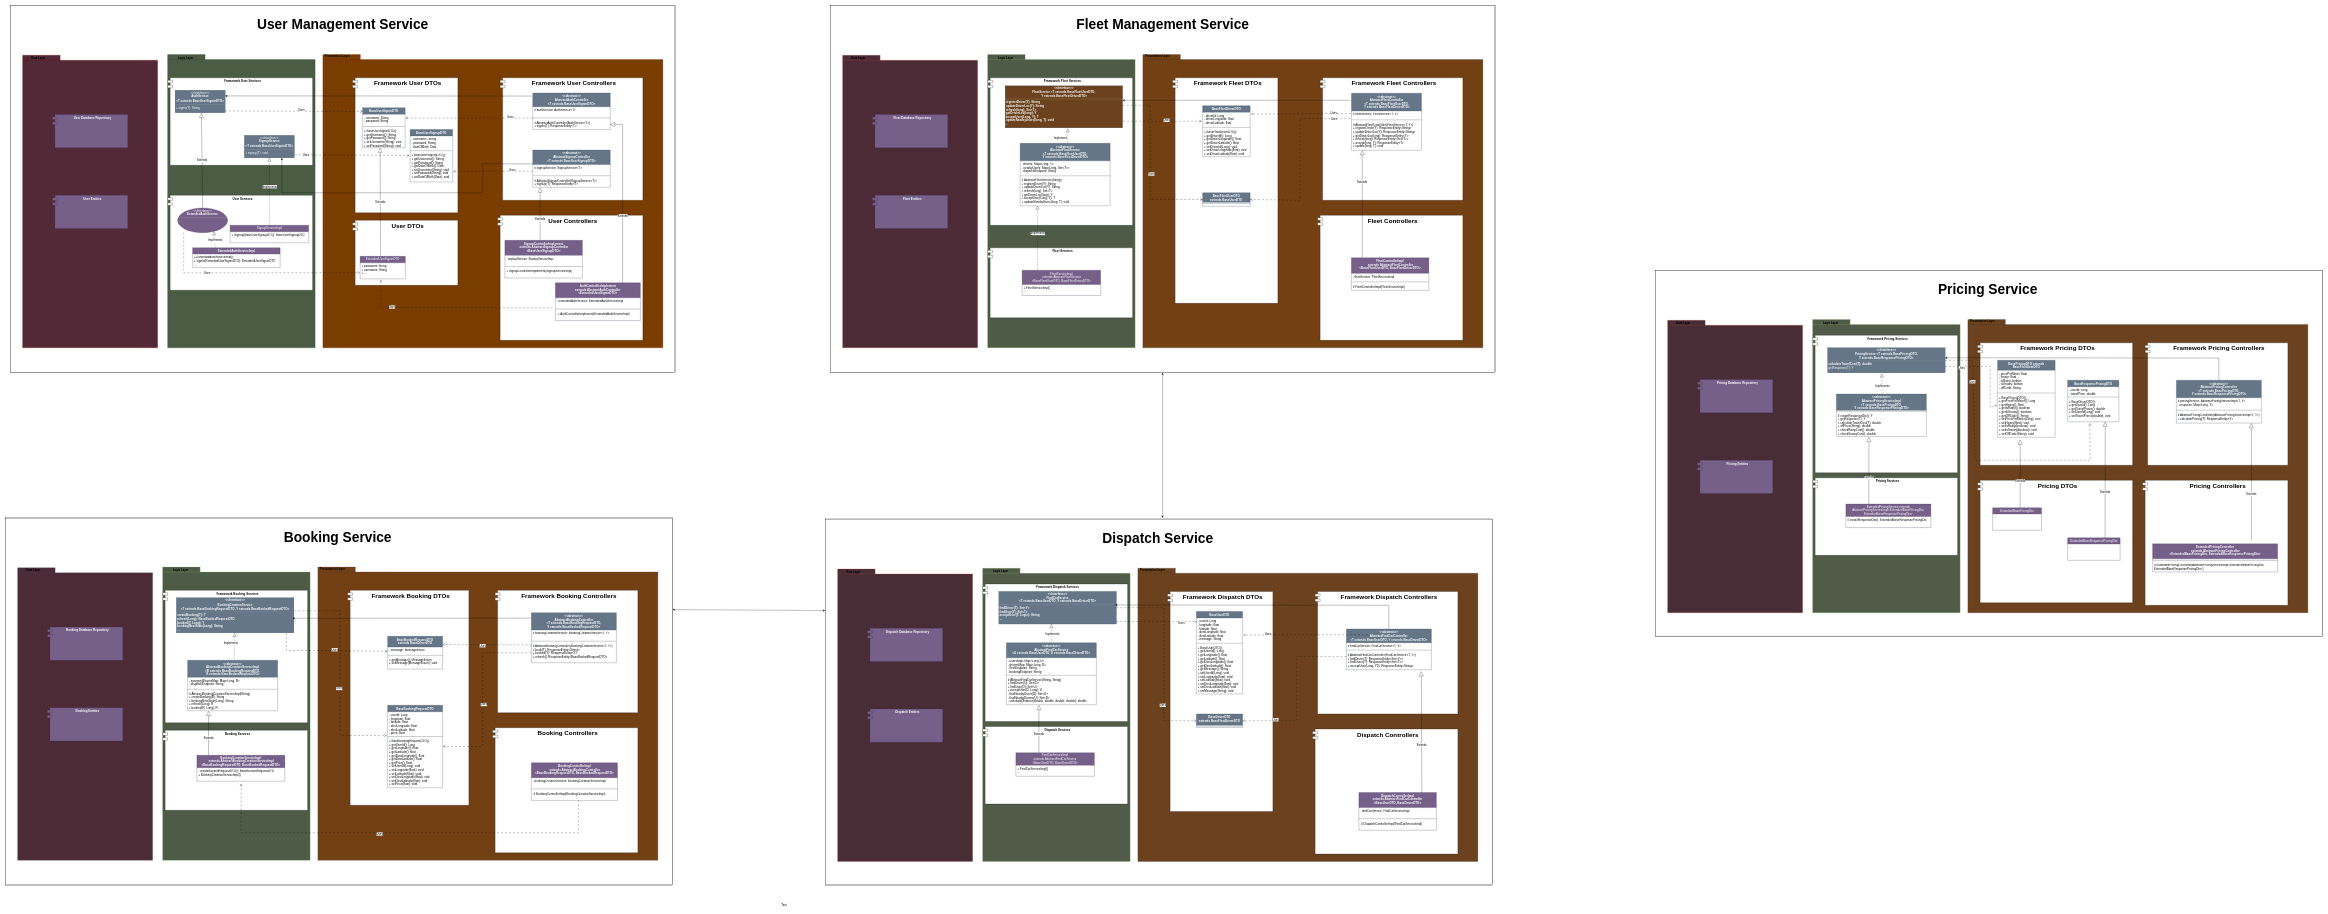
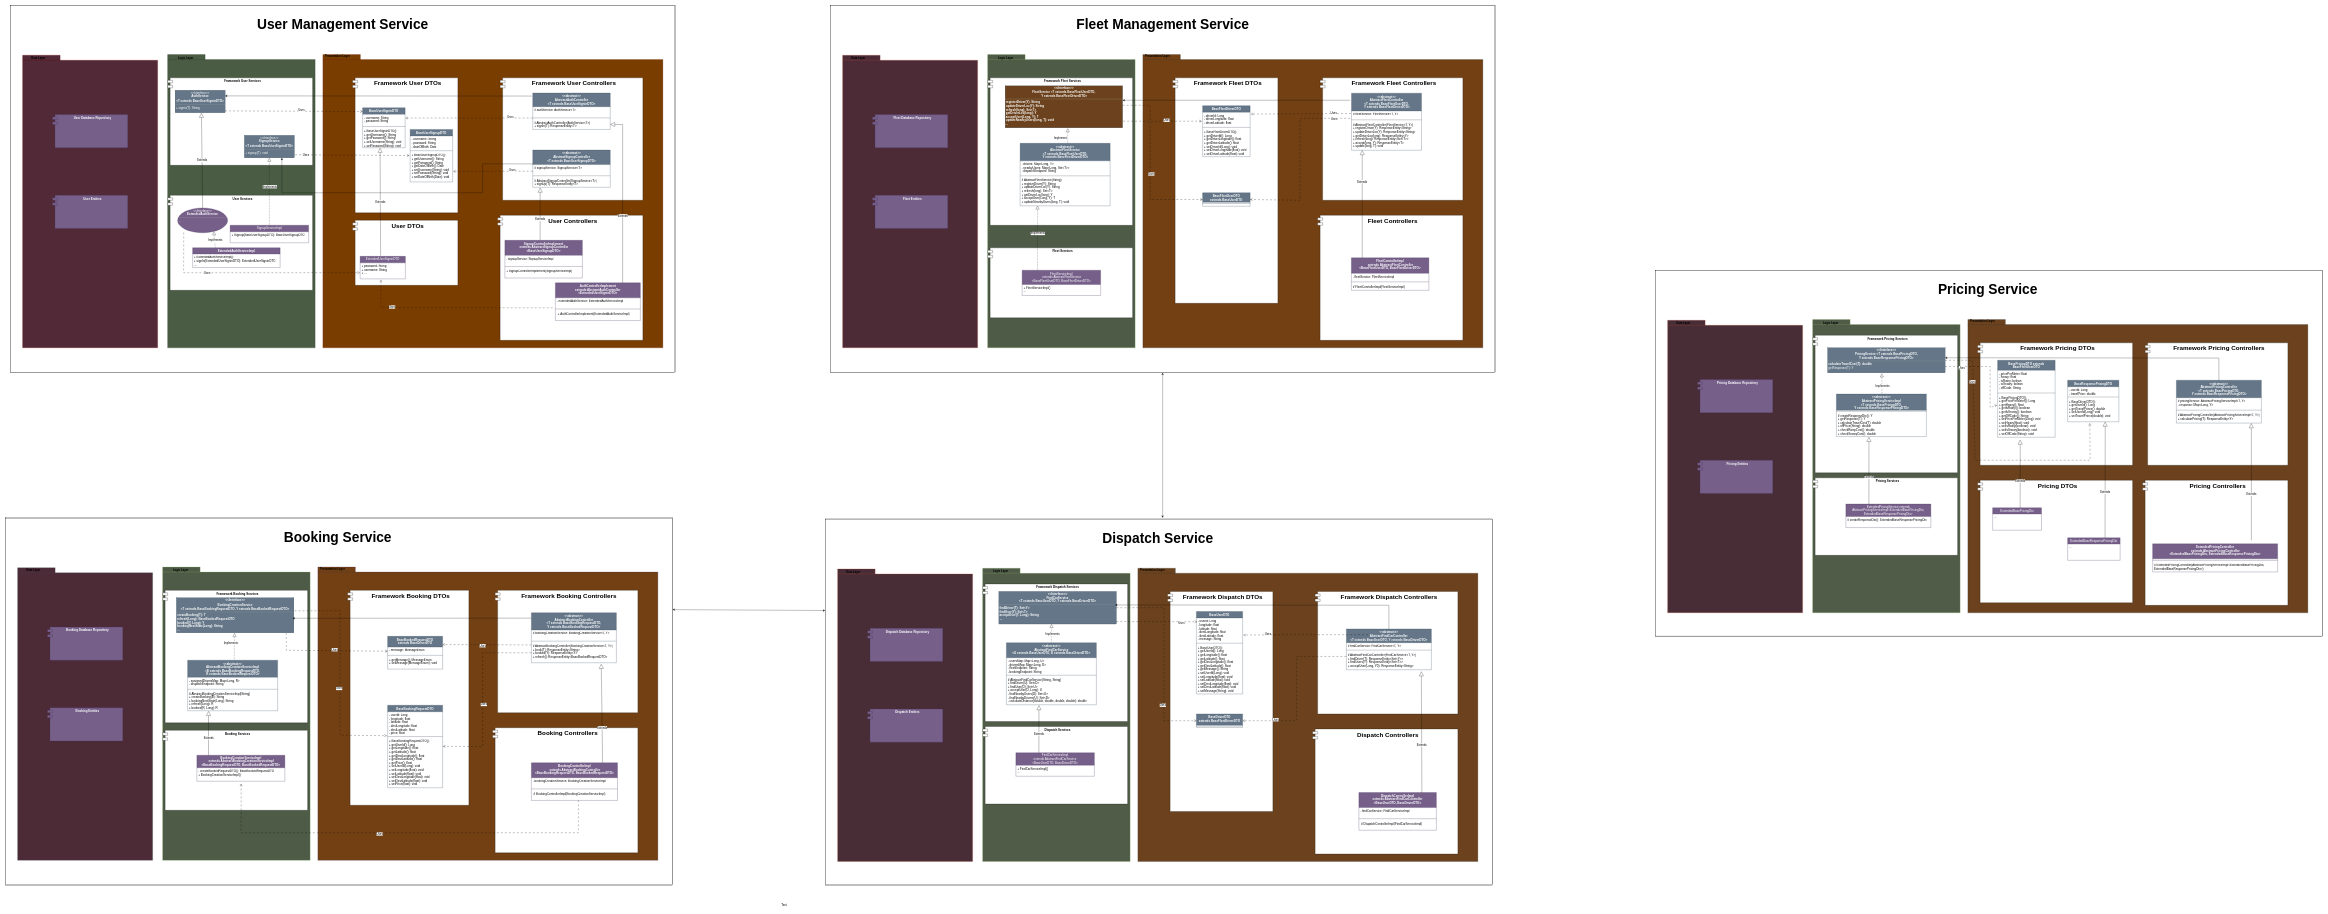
- <mxCell id="89" value="&lt;p style=&quot;margin:0px;margin-top:4px;text-align:center;&quot;&gt;&lt;b&gt;&lt;i style=&quot;&quot;&gt;&amp;lt;&amp;lt;Interface&amp;gt;&amp;gt;&lt;/i&gt;&lt;br&gt;&lt;/b&gt;&lt;/p&gt;&lt;div style=&quot;text-align: center;&quot;&gt;&lt;b&gt;FindCarService&lt;/b&gt;&lt;/div&gt;&lt;div style=&quot;text-align: center;&quot;&gt;&lt;b&gt;&amp;lt;T extends BaseUserDTO, Y extends BaseDriverDTO&amp;gt;&lt;/b&gt;&lt;/div&gt;&lt;hr size=&quot;1&quot;&gt;&lt;b&gt;&amp;nbsp;findDriver&lt;/b&gt;&lt;b style=&quot;background-color: initial;&quot;&gt;(T): Set&amp;lt;Y&amp;gt;&lt;/b&gt;&lt;b&gt;&lt;br&gt;&amp;nbsp;findUser(Y): Set&amp;lt;T&amp;gt;&lt;/b&gt;&lt;br&gt;&lt;div style=&quot;&quot;&gt;&lt;b&gt;&amp;nbsp;acceptUser(Y, Logic): String&lt;/b&gt;&lt;/div&gt;&lt;p style=&quot;margin:0px;margin-left:4px;&quot;&gt;&lt;b&gt;...&lt;/b&gt;&lt;/p&gt;" style="verticalAlign=top;align=left;overflow=fill;fontSize=12;fontFamily=Helvetica;html=1;whiteSpace=wrap;fillColor=#647687;strokeColor=#314354;fontColor=#ffffff;" parent="82" vertex="1"><mxGeometry x="20" y="119.68" width="470" height="130.32" as="geometry" /></mxCell>
+ <mxCell id="89" value="&lt;p style=&quot;margin:0px;margin-top:4px;text-align:center;&quot;&gt;&lt;b&gt;&lt;i style=&quot;&quot;&gt;&amp;lt;&amp;lt;Interface&amp;gt;&amp;gt;&lt;/i&gt;&lt;br&gt;&lt;/b&gt;&lt;/p&gt;&lt;div style=&quot;text-align: center;&quot;&gt;&lt;b&gt;FindCarService&lt;/b&gt;&lt;/div&gt;&lt;div style=&quot;text-align: center;&quot;&gt;&lt;b&gt;&amp;lt;T extends BaseUserDTO, Y extends BaseDriverDTO&amp;gt;&lt;/b&gt;&lt;/div&gt;&lt;hr size=&quot;1&quot;&gt;&lt;b&gt;&amp;nbsp;findDriver&lt;/b&gt;&lt;b style=&quot;background-color: initial;&quot;&gt;(T): Set&amp;lt;Y&amp;gt;&lt;/b&gt;&lt;b&gt;&lt;br&gt;&amp;nbsp;findUser(Y): Set&amp;lt;T&amp;gt;&lt;/b&gt;&lt;br&gt;&lt;div style=&quot;&quot;&gt;&lt;b&gt;&amp;nbsp;acceptUser(Y, Long): String&lt;/b&gt;&lt;/div&gt;&lt;p style=&quot;margin:0px;margin-left:4px;&quot;&gt;&lt;b&gt;...&lt;/b&gt;&lt;/p&gt;" style="verticalAlign=top;align=left;overflow=fill;fontSize=12;fontFamily=Helvetica;html=1;whiteSpace=wrap;fillColor=#647687;strokeColor=#314354;fontColor=#ffffff;" parent="82" vertex="1"><mxGeometry x="20" y="119.68" width="470" height="130.32" as="geometry" /></mxCell>
+ <mxCell id="76" value="Extends" style="endArrow=block;endSize=16;endFill=0;html=1;rounded=0;entryX=0.822;entryY=1.06;entryDx=0;entryDy=0;entryPerimeter=0;exitX=0.827;exitY=0;exitDx=0;exitDy=0;exitPerimeter=0;" parent="1" source="61" target="55" edge="1"><mxGeometry x="-0.29" width="160" relative="1" as="geometry"><mxPoint x="2390" y="3130" as="sourcePoint" /><mxPoint x="2465" y="2556.328" as="targetPoint" /><mxPoint as="offset" /><Array as="points" /></mxGeometry></mxCell>
